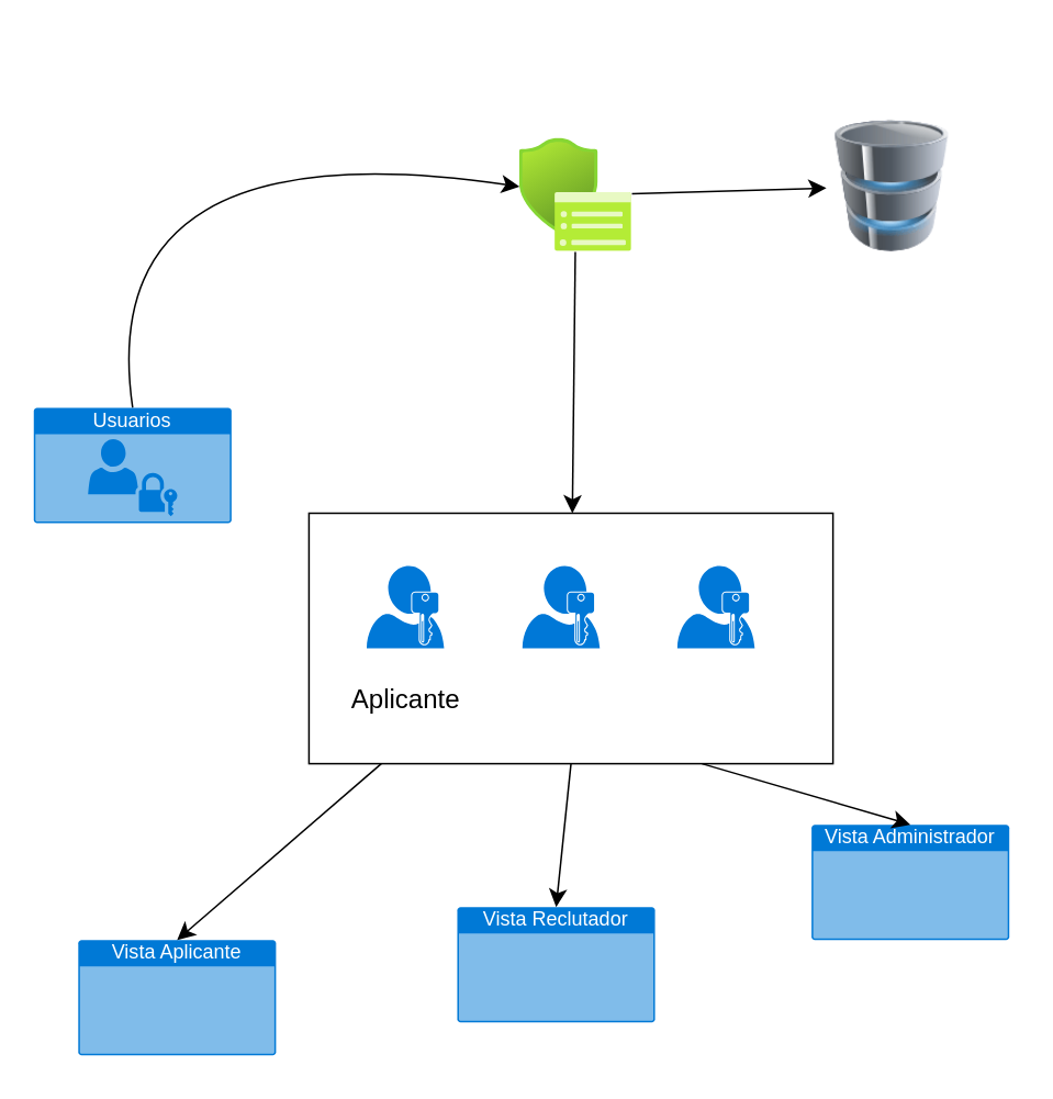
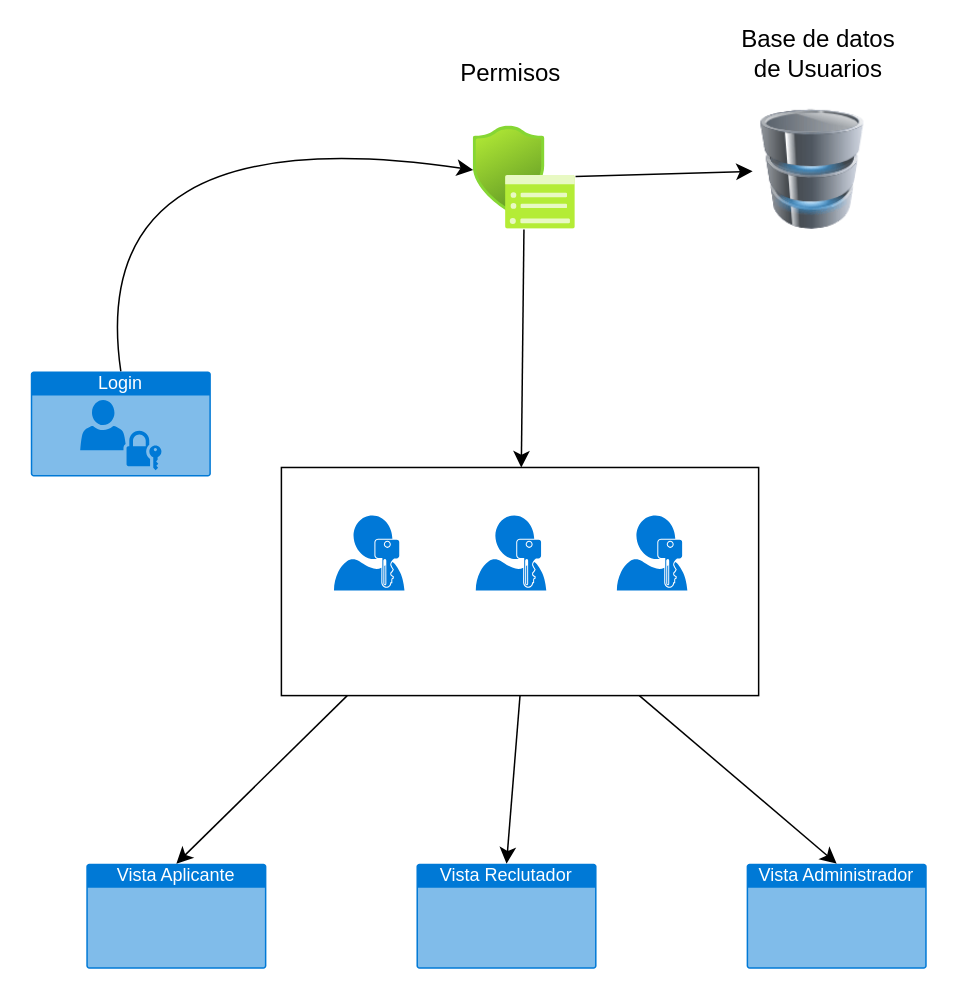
+ <mxCell id="18" value="Base de datos de Usuarios" style="text;strokeColor=none;fillColor=none;html=1;align=center;verticalAlign=middle;whiteSpace=wrap;rounded=0;fontSize=16;" vertex="1" parent="1"><mxGeometry x="488" y="20" width="114" height="30" as="geometry" /></mxCell>
+ <mxCell id="17" value="Permisos" style="text;strokeColor=none;fillColor=none;html=1;align=center;verticalAlign=middle;whiteSpace=wrap;rounded=0;fontSize=16;" vertex="1" parent="1"><mxGeometry x="310" y="33" width="60" height="30" as="geometry" /></mxCell>
- <mxCell id="4" value="Usuarios" style="html=1;whiteSpace=wrap;strokeColor=none;fillColor=#0079D6;labelPosition=center;verticalLabelPosition=middle;verticalAlign=top;align=center;fontSize=12;outlineConnect=0;spacingTop=-6;fontColor=#FFFFFF;sketch=0;shape=mxgraph.sitemap.login;" vertex="1" parent="1"><mxGeometry x="20" y="247" width="120" height="70" as="geometry" /></mxCell>
+ <mxCell id="4" value="Login" style="html=1;whiteSpace=wrap;strokeColor=none;fillColor=#0079D6;labelPosition=center;verticalLabelPosition=middle;verticalAlign=top;align=center;fontSize=12;outlineConnect=0;spacingTop=-6;fontColor=#FFFFFF;sketch=0;shape=mxgraph.sitemap.login;" vertex="1" parent="1"><mxGeometry x="20" y="247" width="120" height="70" as="geometry" /></mxCell>
- <mxCell id="12" value="Aplicante" style="text;strokeColor=none;fillColor=none;html=1;align=center;verticalAlign=middle;whiteSpace=wrap;rounded=0;fontSize=16;" vertex="1" parent="10"><mxGeometry y="66" width="60" height="30" as="geometry" /></mxCell>
- <mxCell id="21" value="Vista Administrador" style="html=1;whiteSpace=wrap;strokeColor=none;fillColor=#0079D6;labelPosition=center;verticalLabelPosition=middle;verticalAlign=top;align=center;fontSize=12;outlineConnect=0;spacingTop=-6;fontColor=#FFFFFF;sketch=0;shape=mxgraph.sitemap.page;" vertex="1" parent="1"><mxGeometry x="492" y="500" width="120" height="70" as="geometry" /></mxCell>
+ <mxCell id="21" value="Vista Administrador" style="html=1;whiteSpace=wrap;strokeColor=none;fillColor=#0079D6;labelPosition=center;verticalLabelPosition=middle;verticalAlign=top;align=center;fontSize=12;outlineConnect=0;spacingTop=-6;fontColor=#FFFFFF;sketch=0;shape=mxgraph.sitemap.page;" vertex="1" parent="1"><mxGeometry x="497" y="575" width="120" height="70" as="geometry" /></mxCell>
- <mxCell id="20" value="Vista Reclutador" style="html=1;whiteSpace=wrap;strokeColor=none;fillColor=#0079D6;labelPosition=center;verticalLabelPosition=middle;verticalAlign=top;align=center;fontSize=12;outlineConnect=0;spacingTop=-6;fontColor=#FFFFFF;sketch=0;shape=mxgraph.sitemap.page;" vertex="1" parent="1"><mxGeometry x="277" y="550" width="120" height="70" as="geometry" /></mxCell>
+ <mxCell id="20" value="Vista Reclutador" style="html=1;whiteSpace=wrap;strokeColor=none;fillColor=#0079D6;labelPosition=center;verticalLabelPosition=middle;verticalAlign=top;align=center;fontSize=12;outlineConnect=0;spacingTop=-6;fontColor=#FFFFFF;sketch=0;shape=mxgraph.sitemap.page;" vertex="1" parent="1"><mxGeometry x="277" y="575" width="120" height="70" as="geometry" /></mxCell>
- <mxCell id="19" value="Vista Aplicante" style="html=1;whiteSpace=wrap;strokeColor=none;fillColor=#0079D6;labelPosition=center;verticalLabelPosition=middle;verticalAlign=top;align=center;fontSize=12;outlineConnect=0;spacingTop=-6;fontColor=#FFFFFF;sketch=0;shape=mxgraph.sitemap.page;" vertex="1" parent="1"><mxGeometry x="47" y="570" width="120" height="70" as="geometry" /></mxCell>
+ <mxCell id="19" value="Vista Aplicante" style="html=1;whiteSpace=wrap;strokeColor=none;fillColor=#0079D6;labelPosition=center;verticalLabelPosition=middle;verticalAlign=top;align=center;fontSize=12;outlineConnect=0;spacingTop=-6;fontColor=#FFFFFF;sketch=0;shape=mxgraph.sitemap.page;" vertex="1" parent="1"><mxGeometry x="57" y="575" width="120" height="70" as="geometry" /></mxCell>
